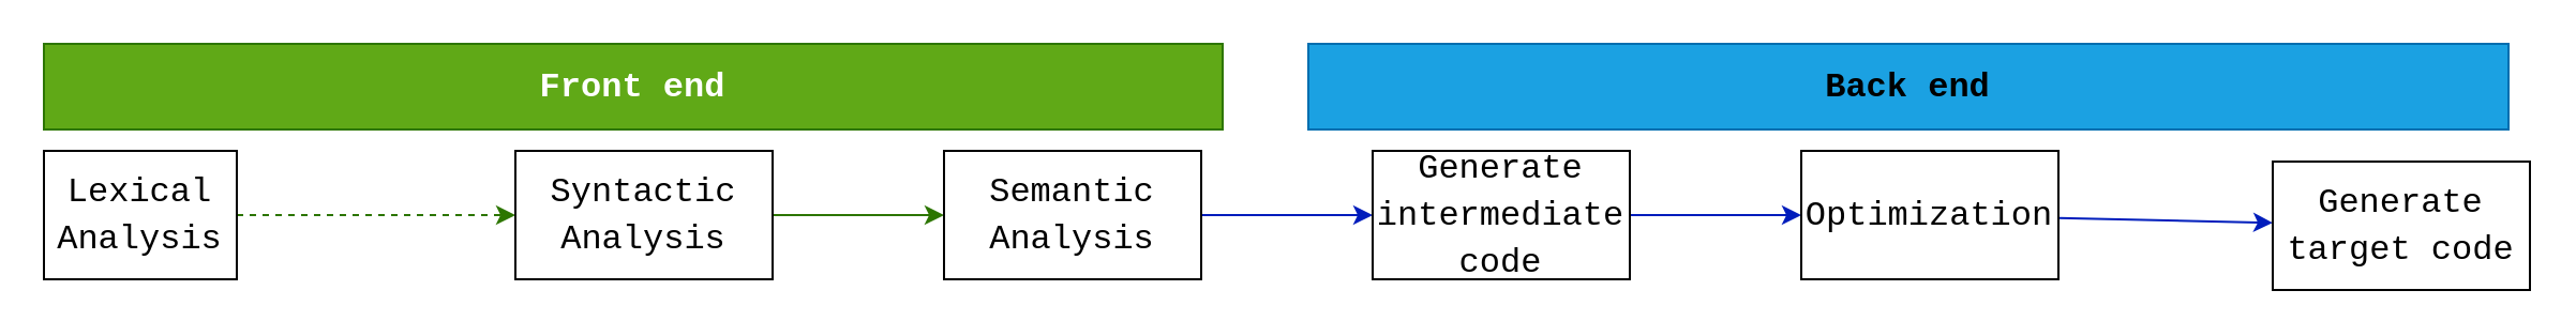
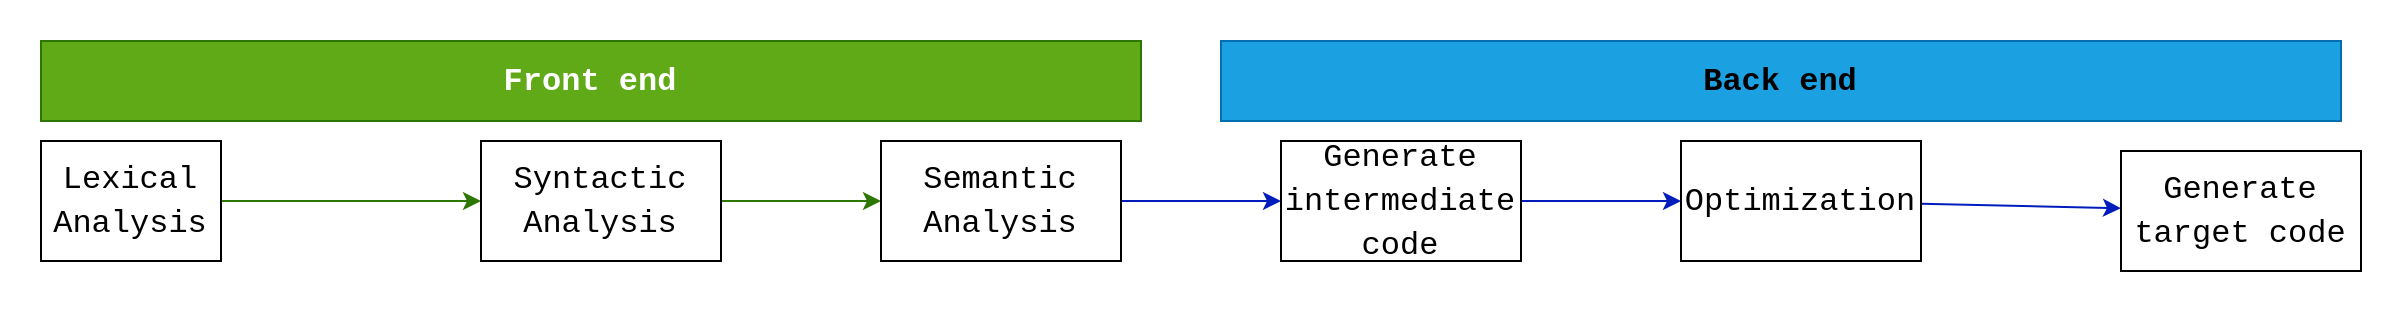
- <mxCell id="2" value="" style="edgeStyle=none;html=1;fontColor=#f0f0f0;fillColor=#60a917;strokeColor=#2D7600;dashed=1;" edge="1" parent="1" source="3" target="5"><mxGeometry relative="1" as="geometry" /></mxCell>
+ <mxCell id="2" value="" style="edgeStyle=none;html=1;fontColor=#f0f0f0;fillColor=#60a917;strokeColor=#2D7600;" edge="1" parent="1" source="3" target="5"><mxGeometry relative="1" as="geometry" /></mxCell>
